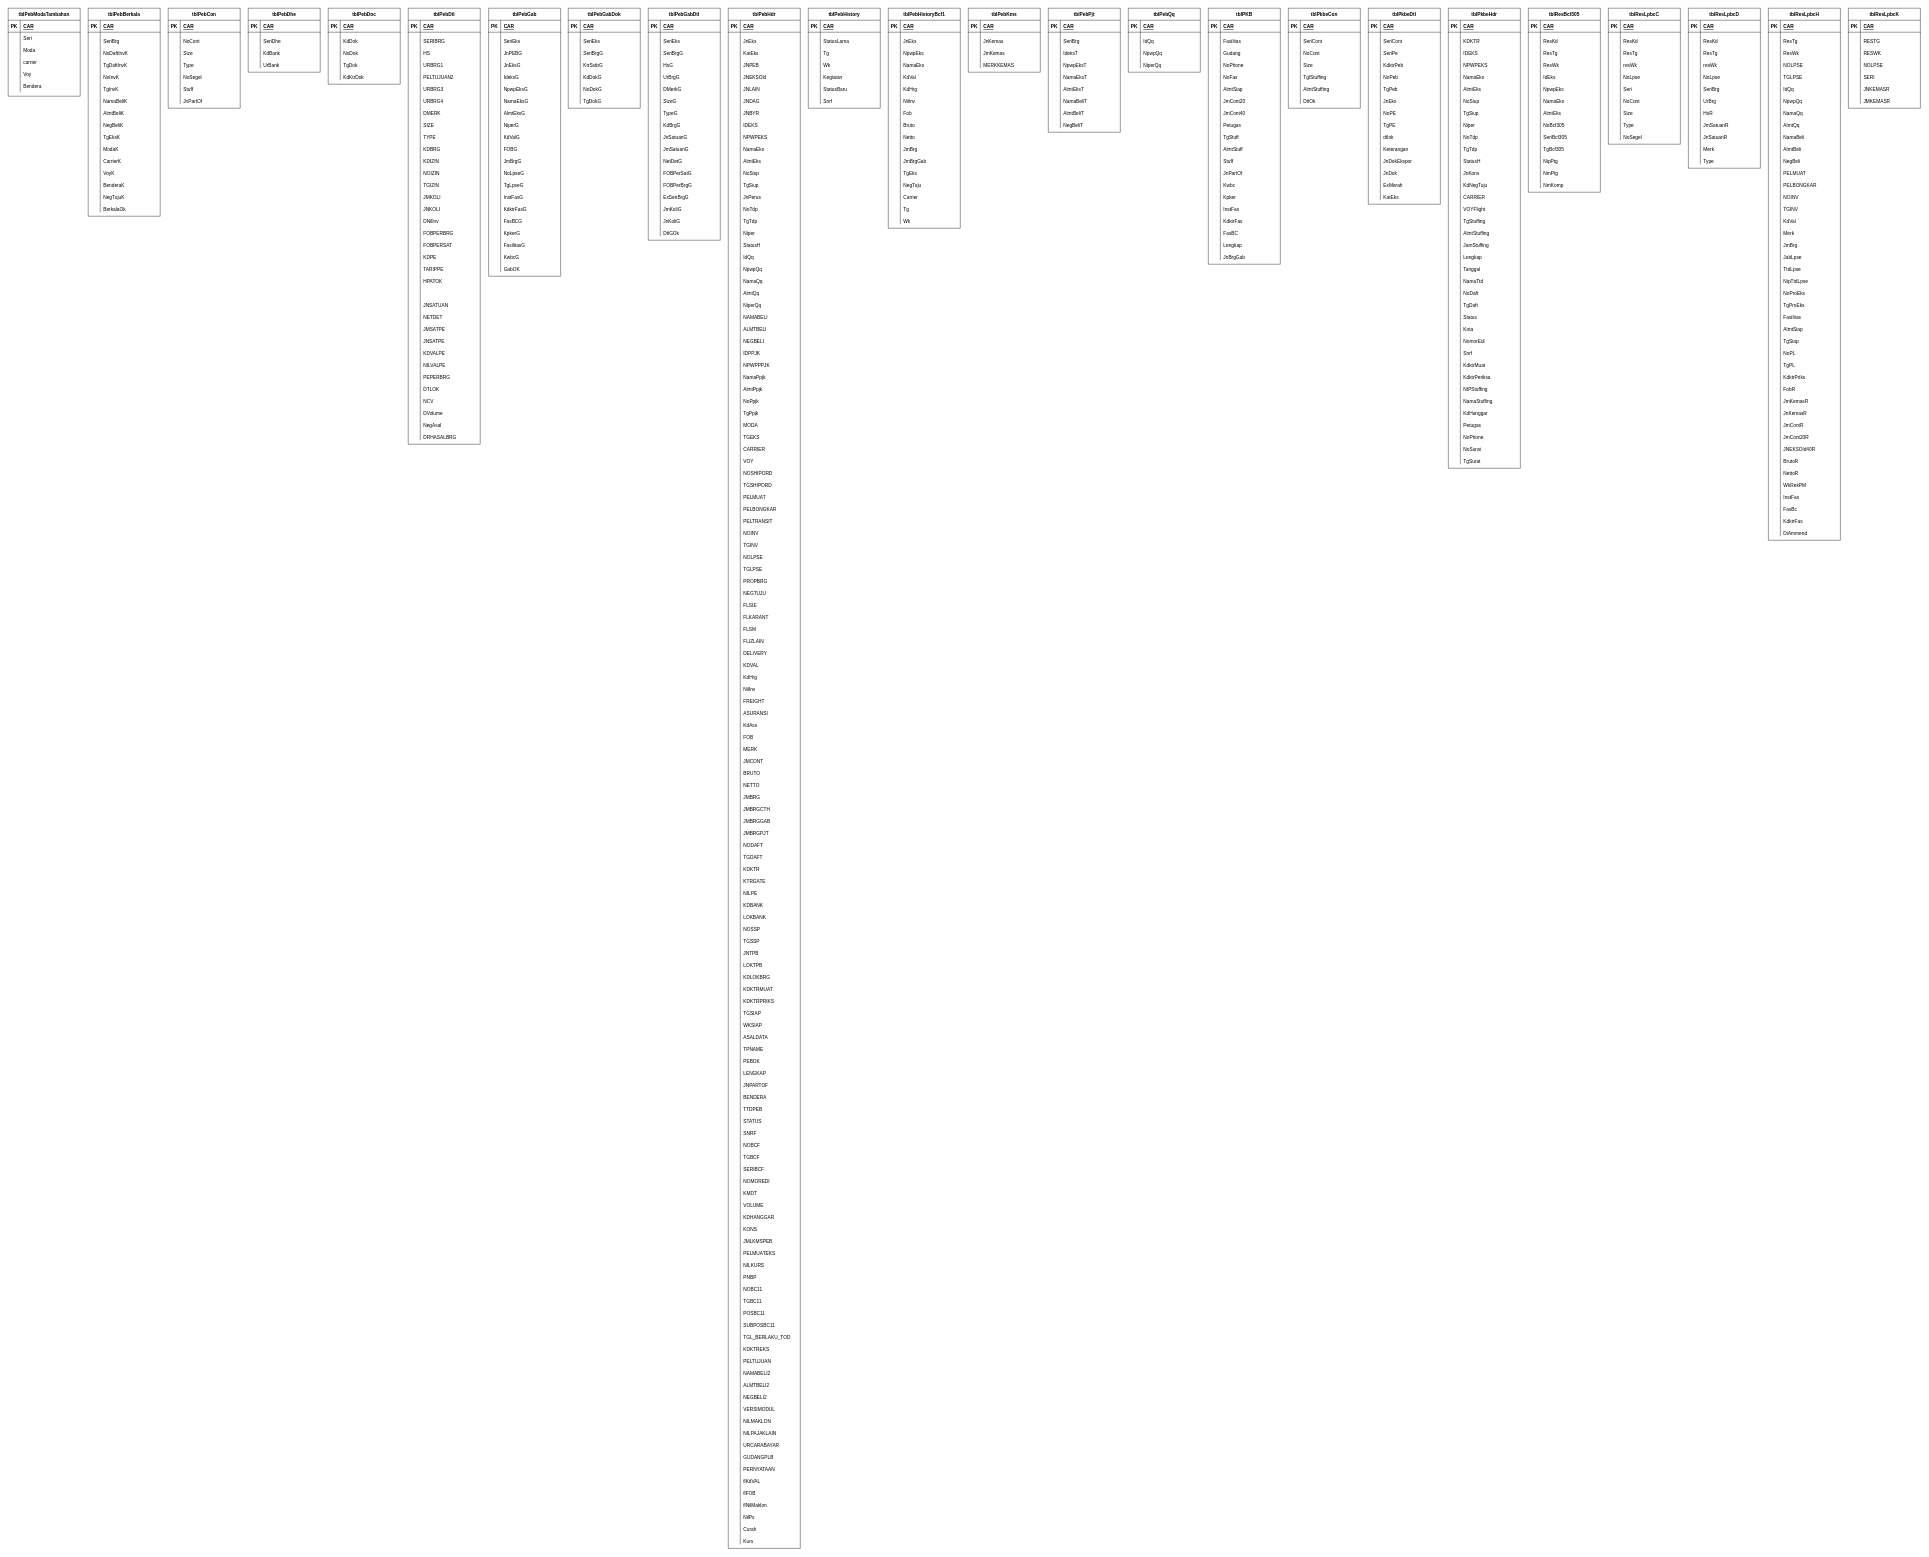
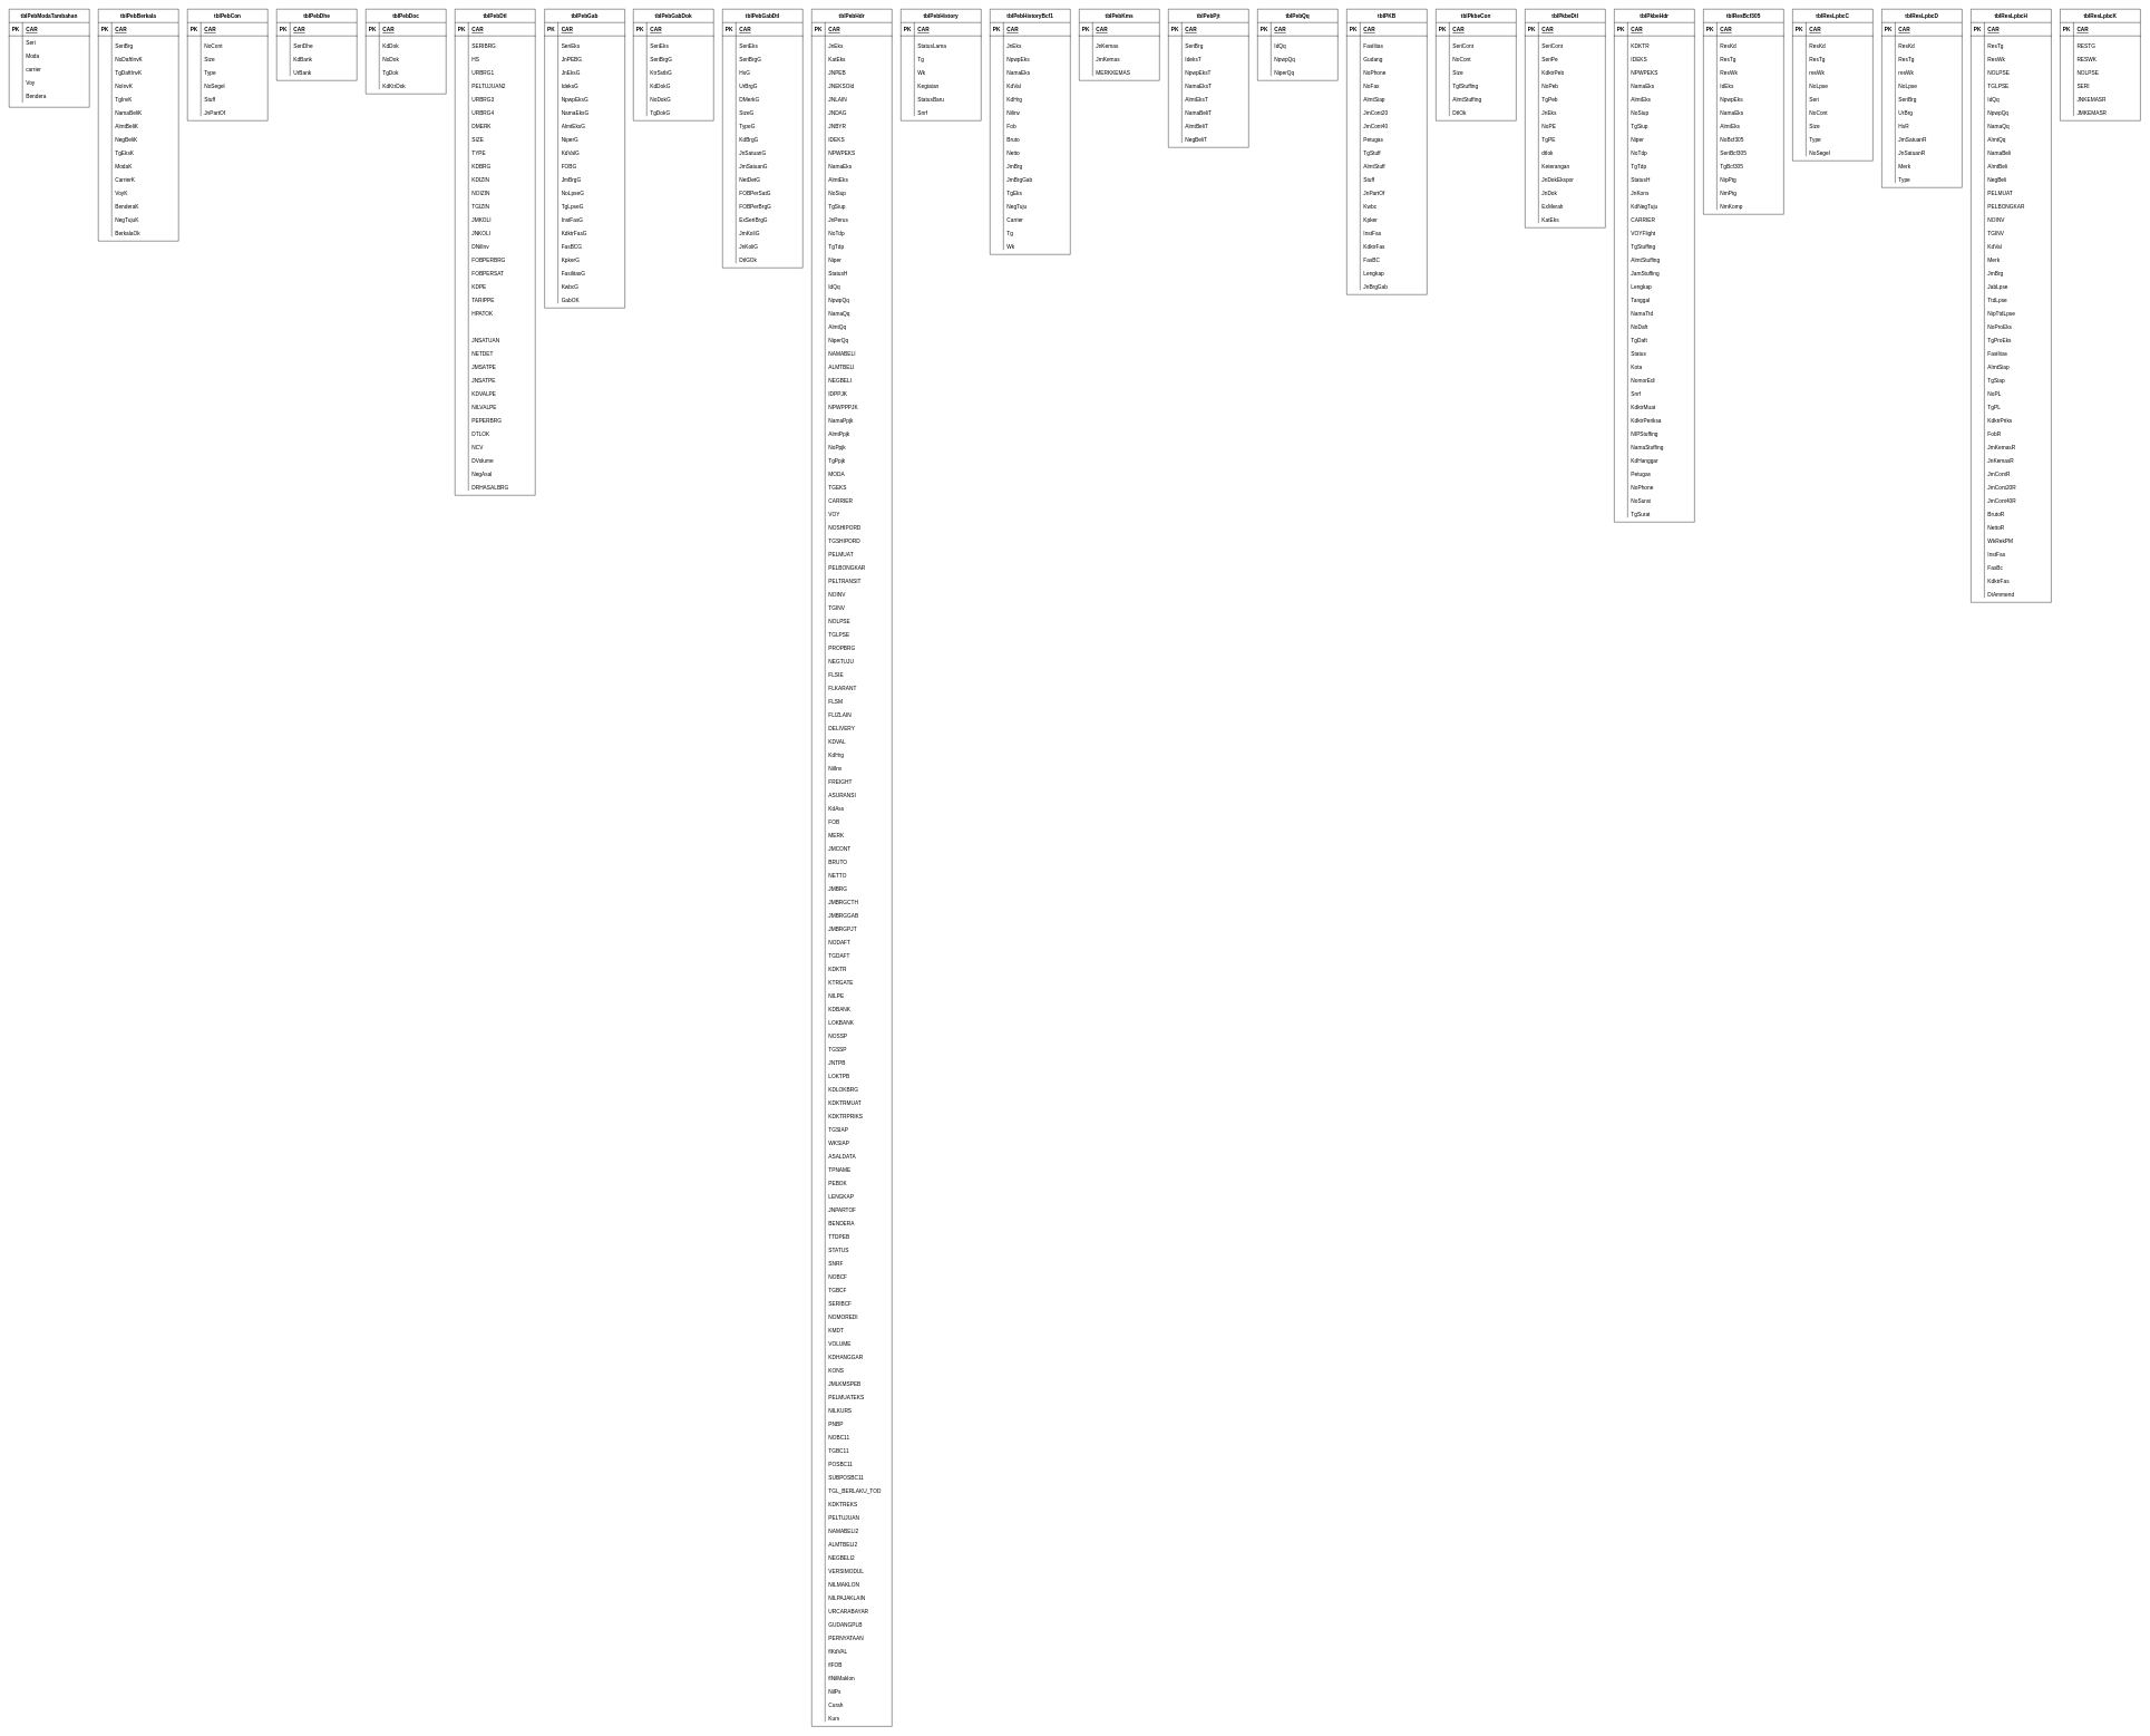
- <mxCell id="1337" value="&#10;  JNEKSOld40R&#10;" style="shape=partialRectangle;connectable=0;fillColor=none;top=0;left=0;bottom=0;right=0;align=left;spacingLeft=6;overflow=hidden;" vertex="1" parent="1335"><mxGeometry x="30" width="150" height="30" as="geometry" /></mxCell>
+ <mxCell id="1337" value="&#10;  JmCont40R&#10;" style="shape=partialRectangle;connectable=0;fillColor=none;top=0;left=0;bottom=0;right=0;align=left;spacingLeft=6;overflow=hidden;" vertex="1" parent="1335"><mxGeometry x="30" width="150" height="30" as="geometry" /></mxCell>
